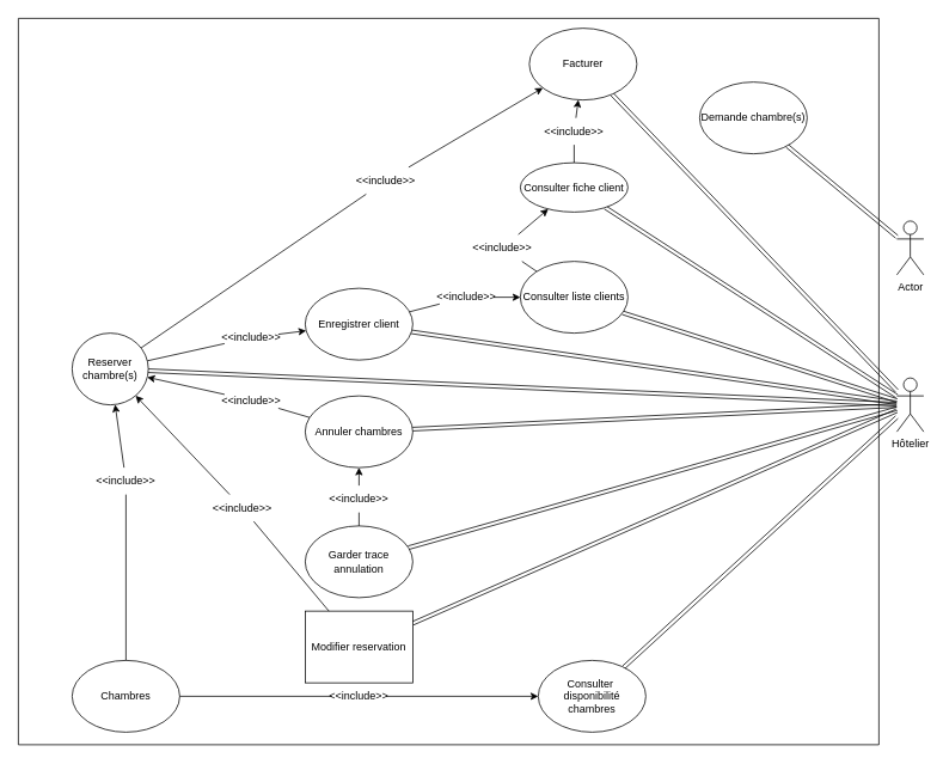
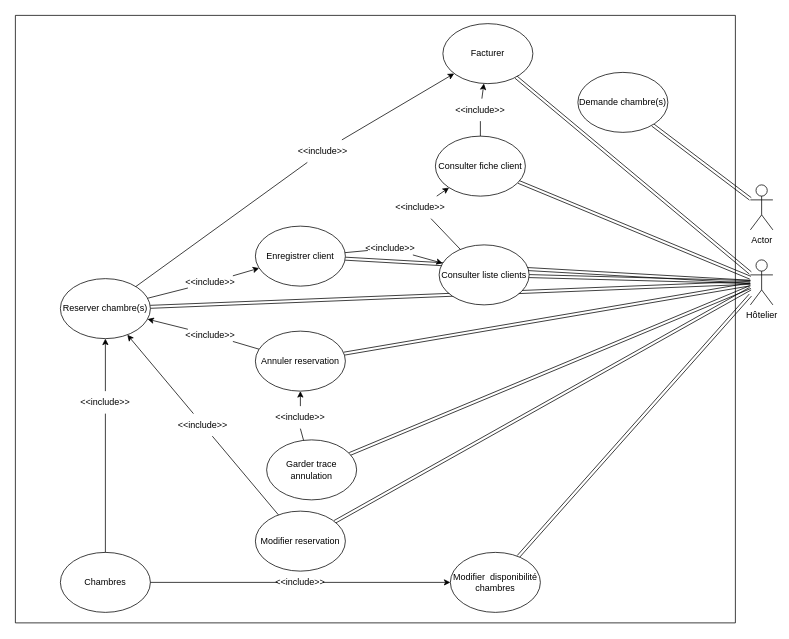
- <mxCell id="54" value="Demande chambre(s)" style="ellipse;whiteSpace=wrap;html=1;" vertex="1" parent="1"><mxGeometry x="780" y="91" width="120" height="80" as="geometry" /></mxCell>
+ <mxCell id="54" value="Demande chambre(s)" style="ellipse;whiteSpace=wrap;html=1;" vertex="1" parent="1"><mxGeometry x="770" y="96" width="120" height="80" as="geometry" /></mxCell>
- <mxCell id="47" value="Consulter fiche client" style="ellipse;whiteSpace=wrap;html=1;" vertex="1" parent="1"><mxGeometry x="580" y="181" width="120" height="55" as="geometry" /></mxCell>
+ <mxCell id="47" value="Consulter fiche client" style="ellipse;whiteSpace=wrap;html=1;" vertex="1" parent="1"><mxGeometry x="580" y="181" width="120" height="80" as="geometry" /></mxCell>
- <mxCell id="36" value="Consulter liste clients" style="ellipse;whiteSpace=wrap;html=1;" vertex="1" parent="1"><mxGeometry x="580" y="291" width="120" height="80" as="geometry" /></mxCell>
+ <mxCell id="36" value="Consulter liste clients" style="ellipse;whiteSpace=wrap;html=1;" vertex="1" parent="1"><mxGeometry x="585" y="326" width="120" height="80" as="geometry" /></mxCell>
- <mxCell id="38" value="Enregistrer client" style="ellipse;whiteSpace=wrap;html=1;" vertex="1" parent="1"><mxGeometry x="340" y="321" width="120" height="80" as="geometry" /></mxCell>
+ <mxCell id="38" value="Enregistrer client" style="ellipse;whiteSpace=wrap;html=1;" vertex="1" parent="1"><mxGeometry x="340" y="301" width="120" height="80" as="geometry" /></mxCell>
- <mxCell id="14" value="Reserver chambre(s)" style="ellipse;whiteSpace=wrap;html=1;" vertex="1" parent="1"><mxGeometry x="80" y="371" width="85" height="80" as="geometry" /></mxCell>
+ <mxCell id="14" value="Reserver chambre(s)" style="ellipse;whiteSpace=wrap;html=1;" vertex="1" parent="1"><mxGeometry x="80" y="371" width="120" height="80" as="geometry" /></mxCell>
- <mxCell id="11" value="Hôtelier" style="shape=umlActor;verticalLabelPosition=bottom;verticalAlign=top;html=1;outlineConnect=0;" vertex="1" parent="1"><mxGeometry x="1000" y="421" width="30" height="60" as="geometry" /></mxCell>
+ <mxCell id="11" value="Hôtelier" style="shape=umlActor;verticalLabelPosition=bottom;verticalAlign=top;html=1;outlineConnect=0;" vertex="1" parent="1"><mxGeometry x="1000" y="346" width="30" height="60" as="geometry" /></mxCell>
- <mxCell id="17" value="Annuler chambres" style="ellipse;whiteSpace=wrap;html=1;" vertex="1" parent="1"><mxGeometry x="340" y="441" width="120" height="80" as="geometry" /></mxCell>
+ <mxCell id="17" value="Annuler reservation" style="ellipse;whiteSpace=wrap;html=1;" vertex="1" parent="1"><mxGeometry x="340" y="441" width="120" height="80" as="geometry" /></mxCell>
- <mxCell id="32" value="Garder trace annulation" style="ellipse;whiteSpace=wrap;html=1;" vertex="1" parent="1"><mxGeometry x="340" y="586" width="120" height="80" as="geometry" /></mxCell>
+ <mxCell id="32" value="Garder trace annulation" style="ellipse;whiteSpace=wrap;html=1;" vertex="1" parent="1"><mxGeometry x="355" y="586" width="120" height="80" as="geometry" /></mxCell>
- <mxCell id="19" value="Modifier reservation" style="whiteSpace=wrap;html=1;rounded=0;" vertex="1" parent="1"><mxGeometry x="340" y="681" width="120" height="80" as="geometry" /></mxCell>
+ <mxCell id="19" value="Modifier reservation" style="ellipse;whiteSpace=wrap;html=1;" vertex="1" parent="1"><mxGeometry x="340" y="681" width="120" height="80" as="geometry" /></mxCell>
- <mxCell id="15" value="Consulter&amp;nbsp; disponibilité chambres" style="ellipse;whiteSpace=wrap;html=1;" vertex="1" parent="1"><mxGeometry x="600" y="736" width="120" height="80" as="geometry" /></mxCell>
+ <mxCell id="15" value="Modifier&amp;nbsp; disponibilité chambres" style="ellipse;whiteSpace=wrap;html=1;" vertex="1" parent="1"><mxGeometry x="600" y="736" width="120" height="80" as="geometry" /></mxCell>
